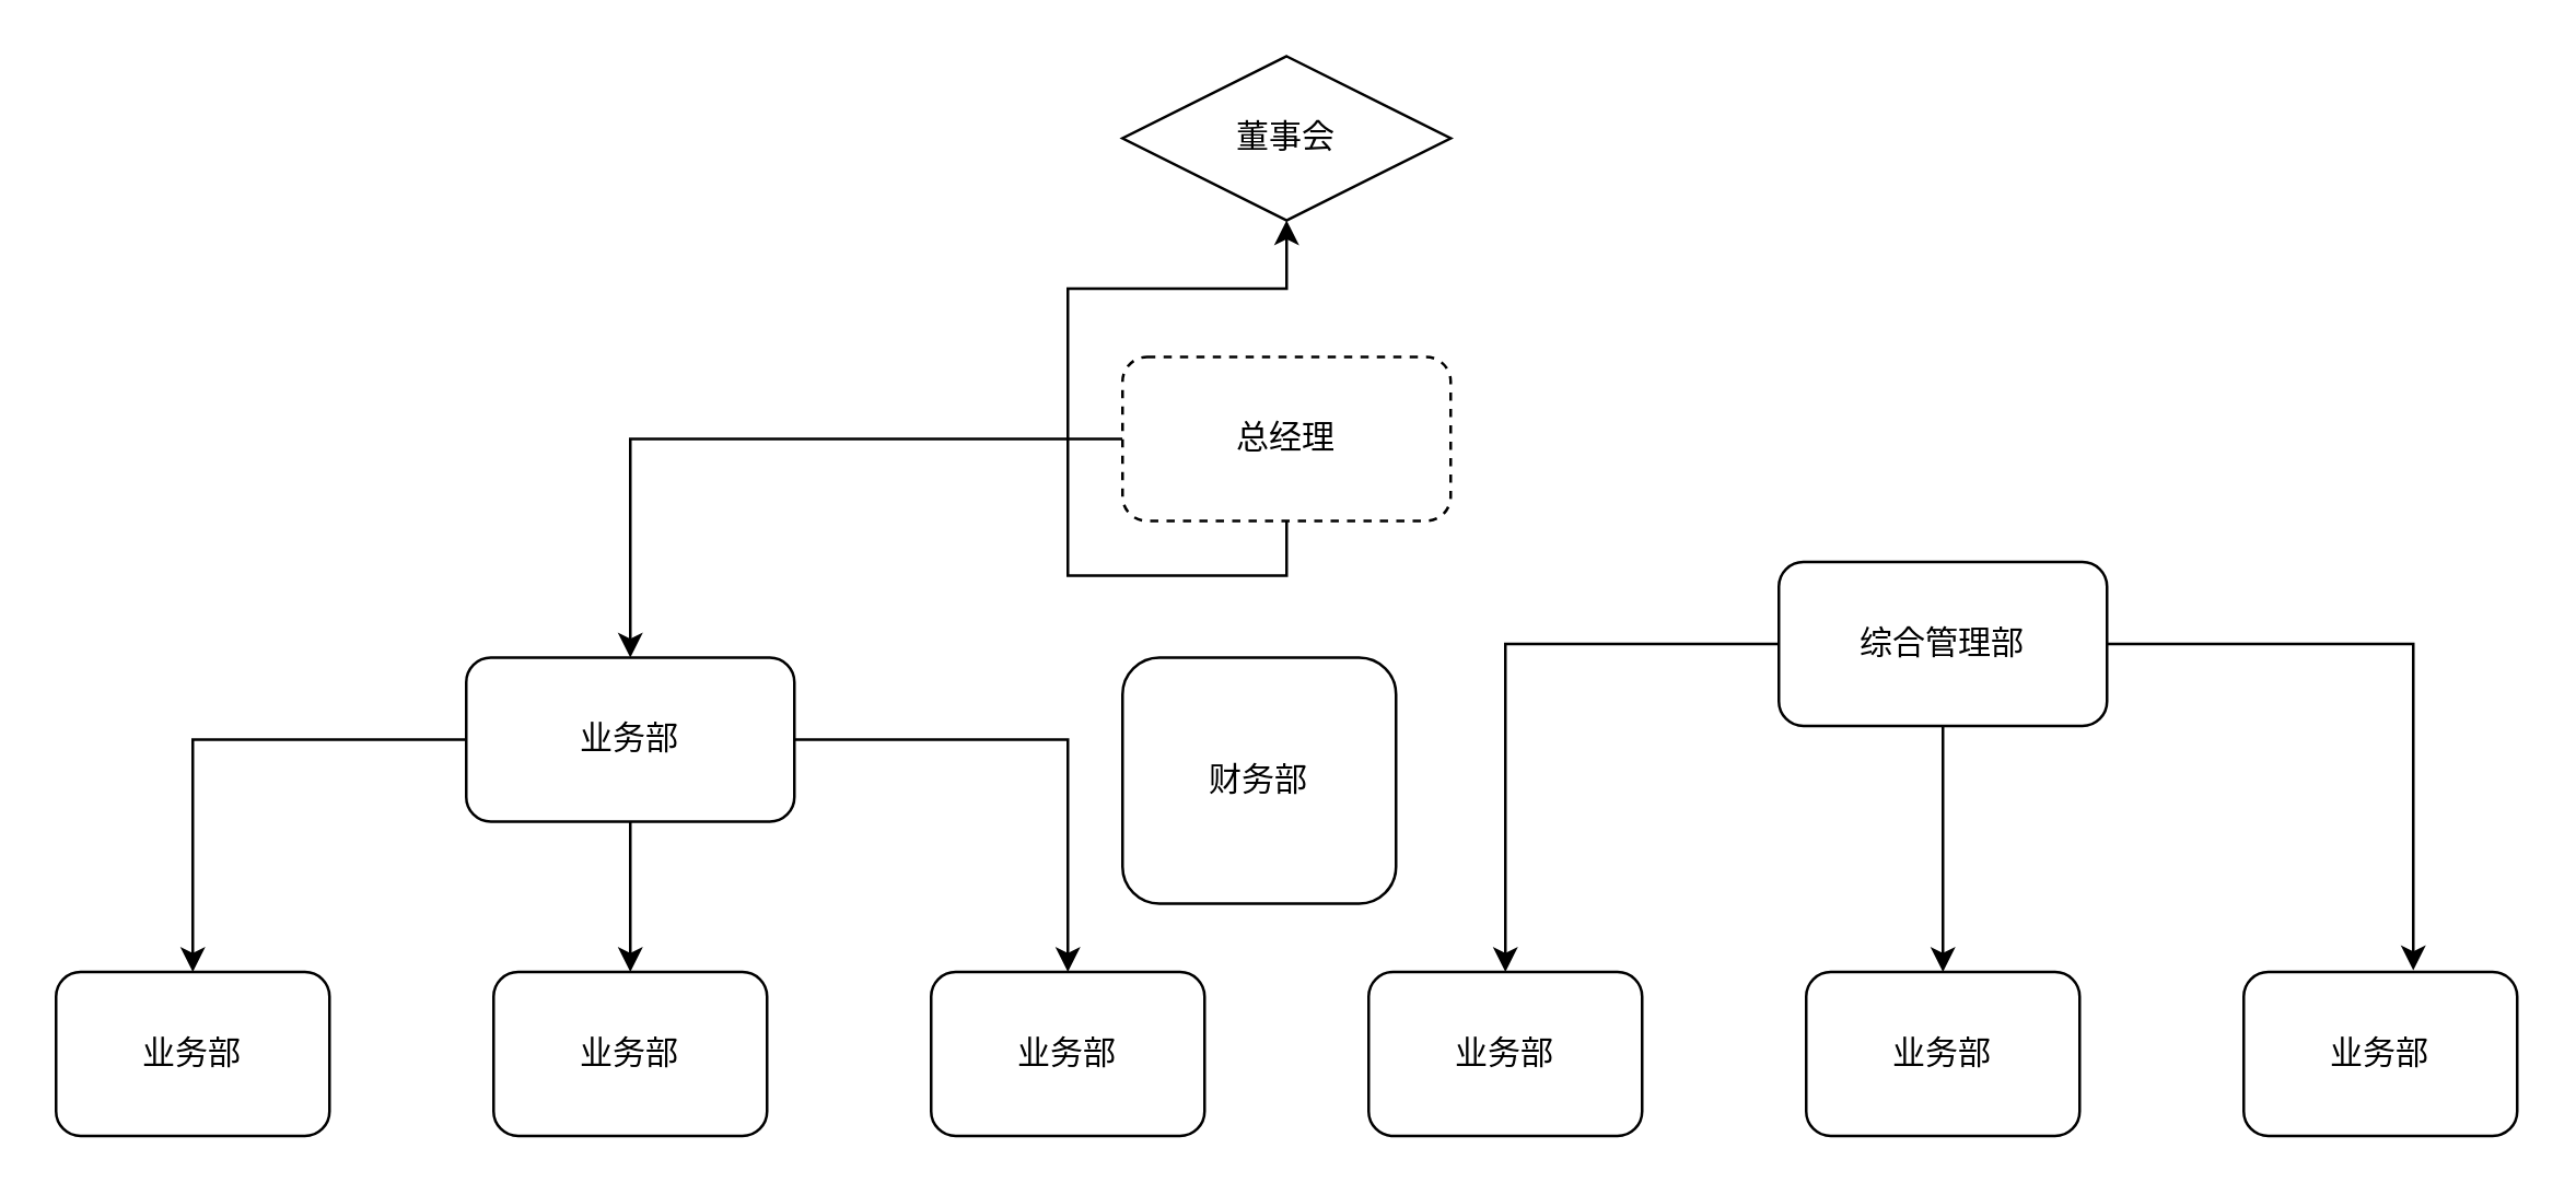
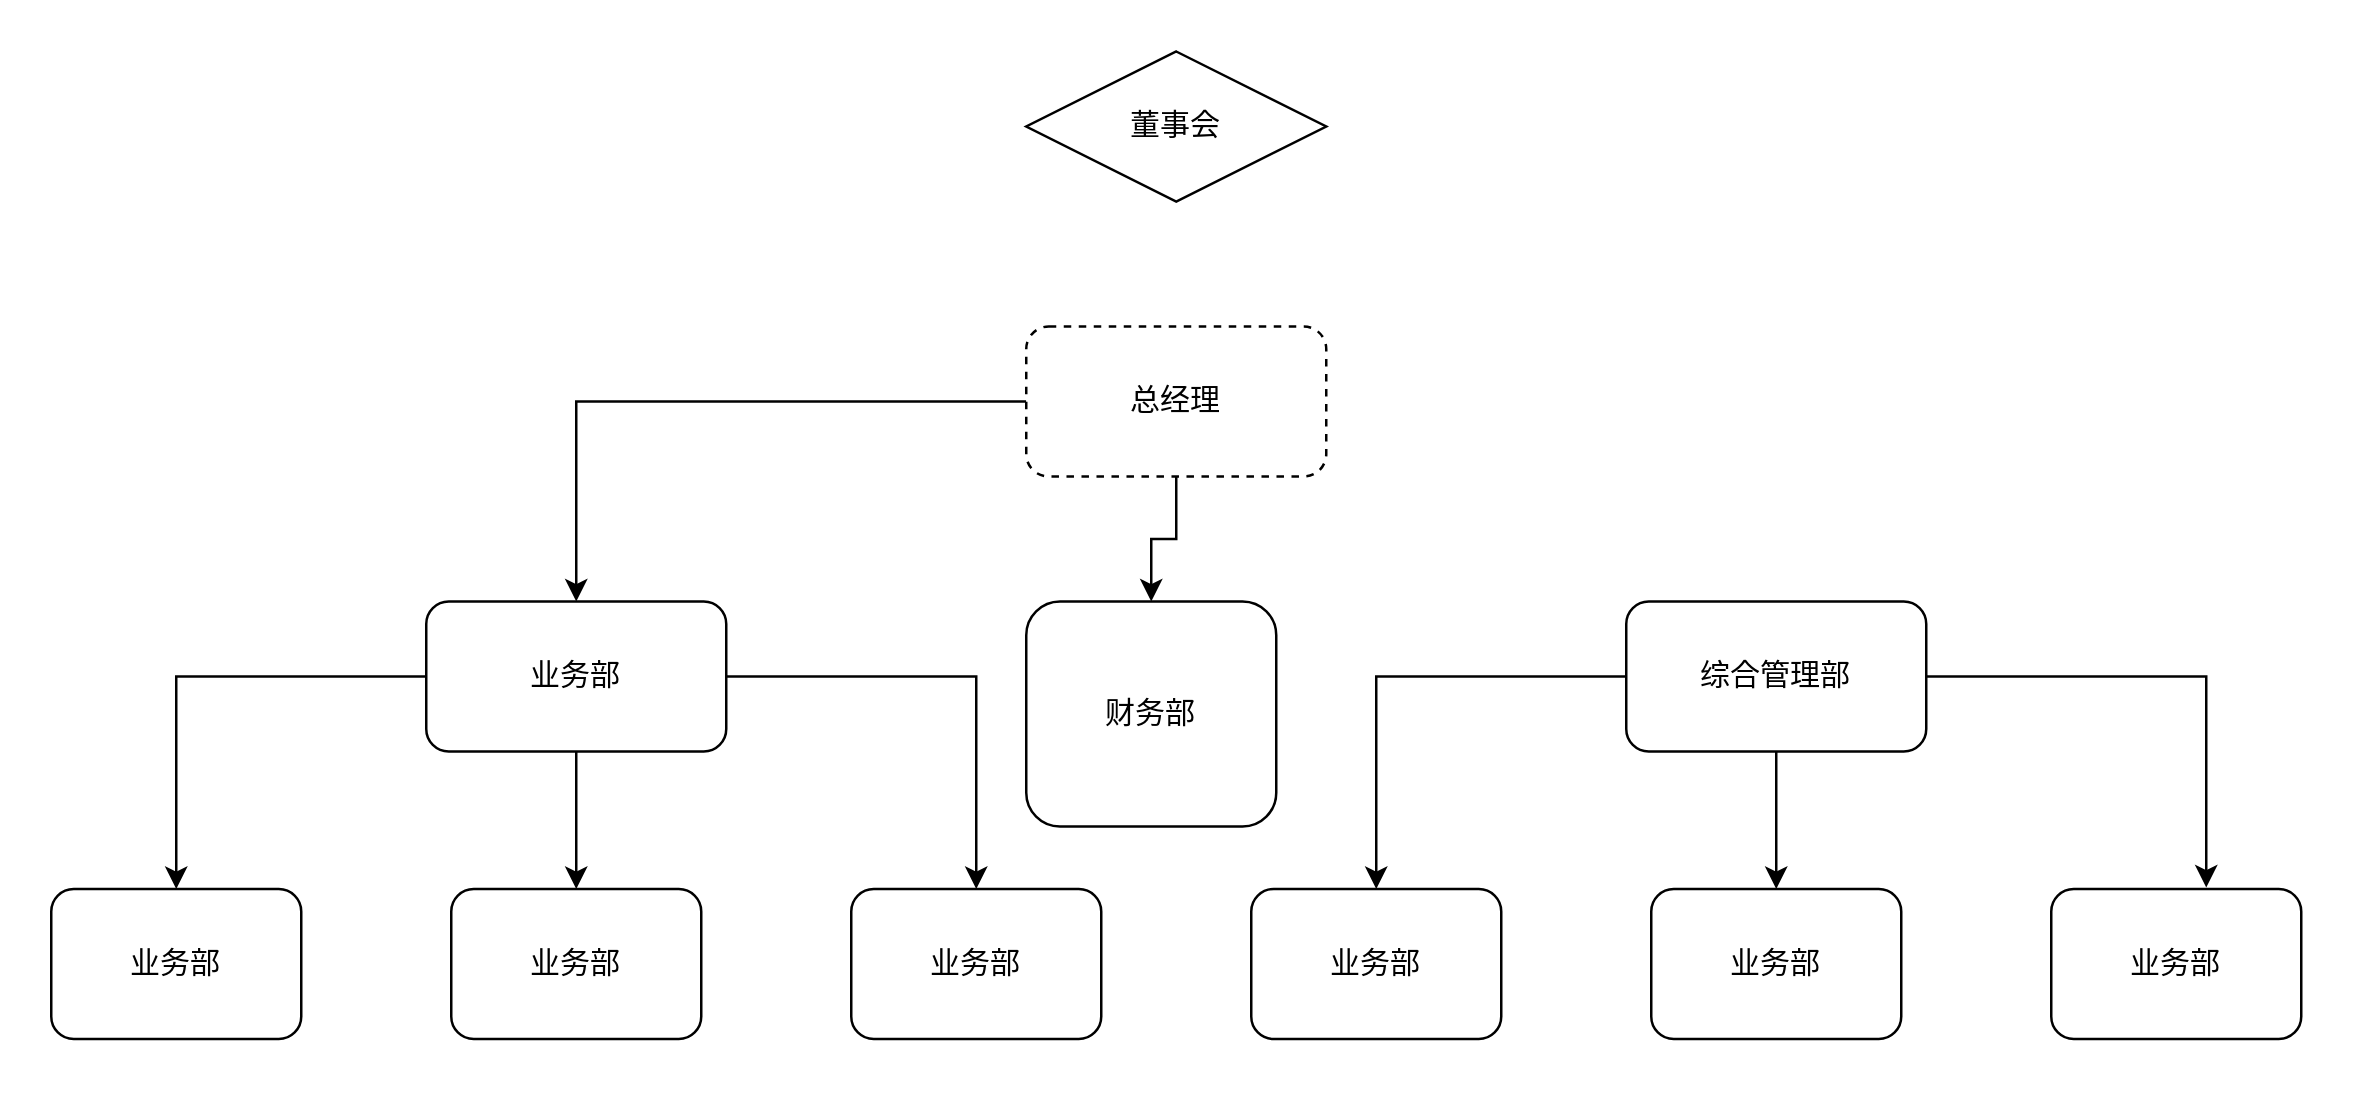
- <mxCell id="3" style="edgeStyle=orthogonalEdgeStyle;rounded=0;orthogonalLoop=1;jettySize=auto;html=1;exitX=0.5;exitY=1;exitDx=0;exitDy=0;" edge="1" parent="1" source="5" target="2"><mxGeometry relative="1" as="geometry" /></mxCell>
+ <mxCell id="3" style="edgeStyle=orthogonalEdgeStyle;rounded=0;orthogonalLoop=1;jettySize=auto;html=1;exitX=0.5;exitY=1;exitDx=0;exitDy=0;entryX=0.5;entryY=0;entryDx=0;entryDy=0;" edge="1" parent="1" source="5" target="10"><mxGeometry relative="1" as="geometry" /></mxCell>
- <mxCell id="14" value="综合管理部" style="rounded=1;whiteSpace=wrap;html=1;" vertex="1" parent="1"><mxGeometry x="650" y="205" width="120" height="60" as="geometry" /></mxCell>
+ <mxCell id="14" value="综合管理部" style="rounded=1;whiteSpace=wrap;html=1;" vertex="1" parent="1"><mxGeometry x="650" y="240" width="120" height="60" as="geometry" /></mxCell>
